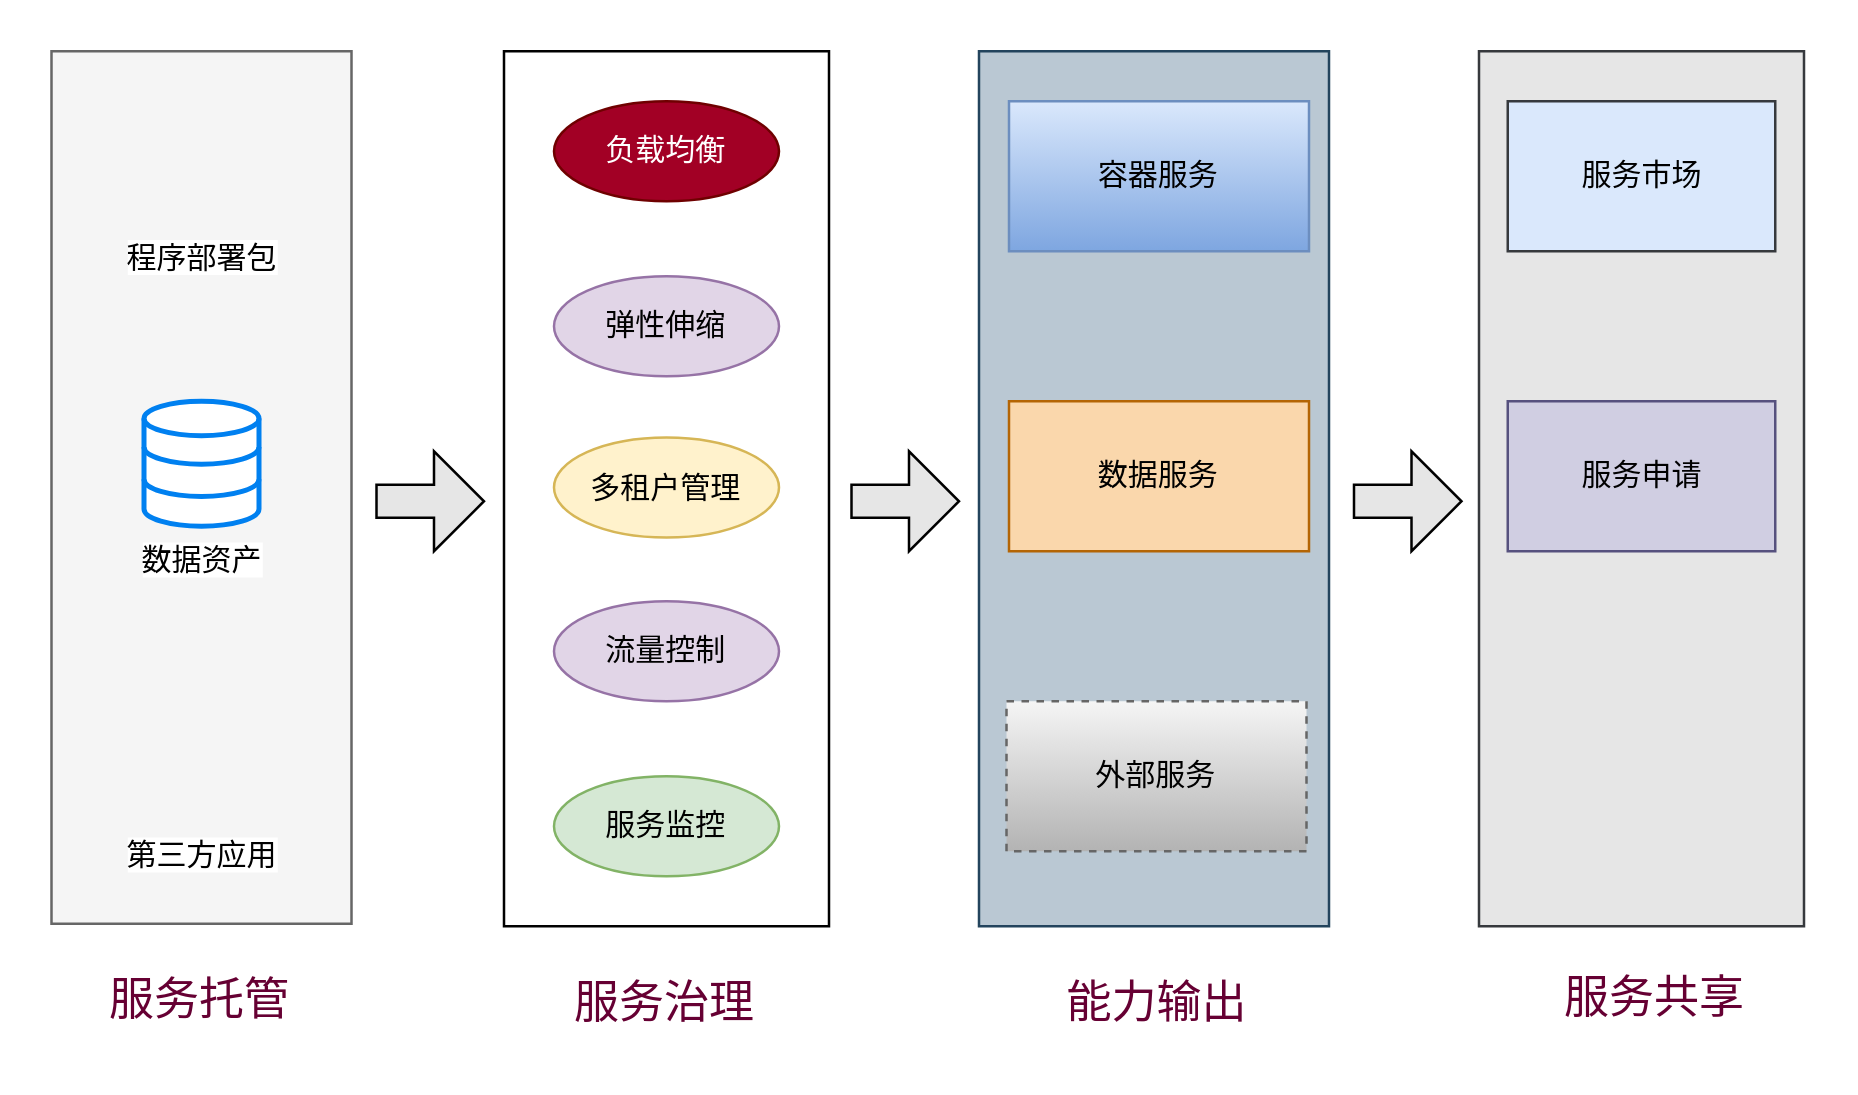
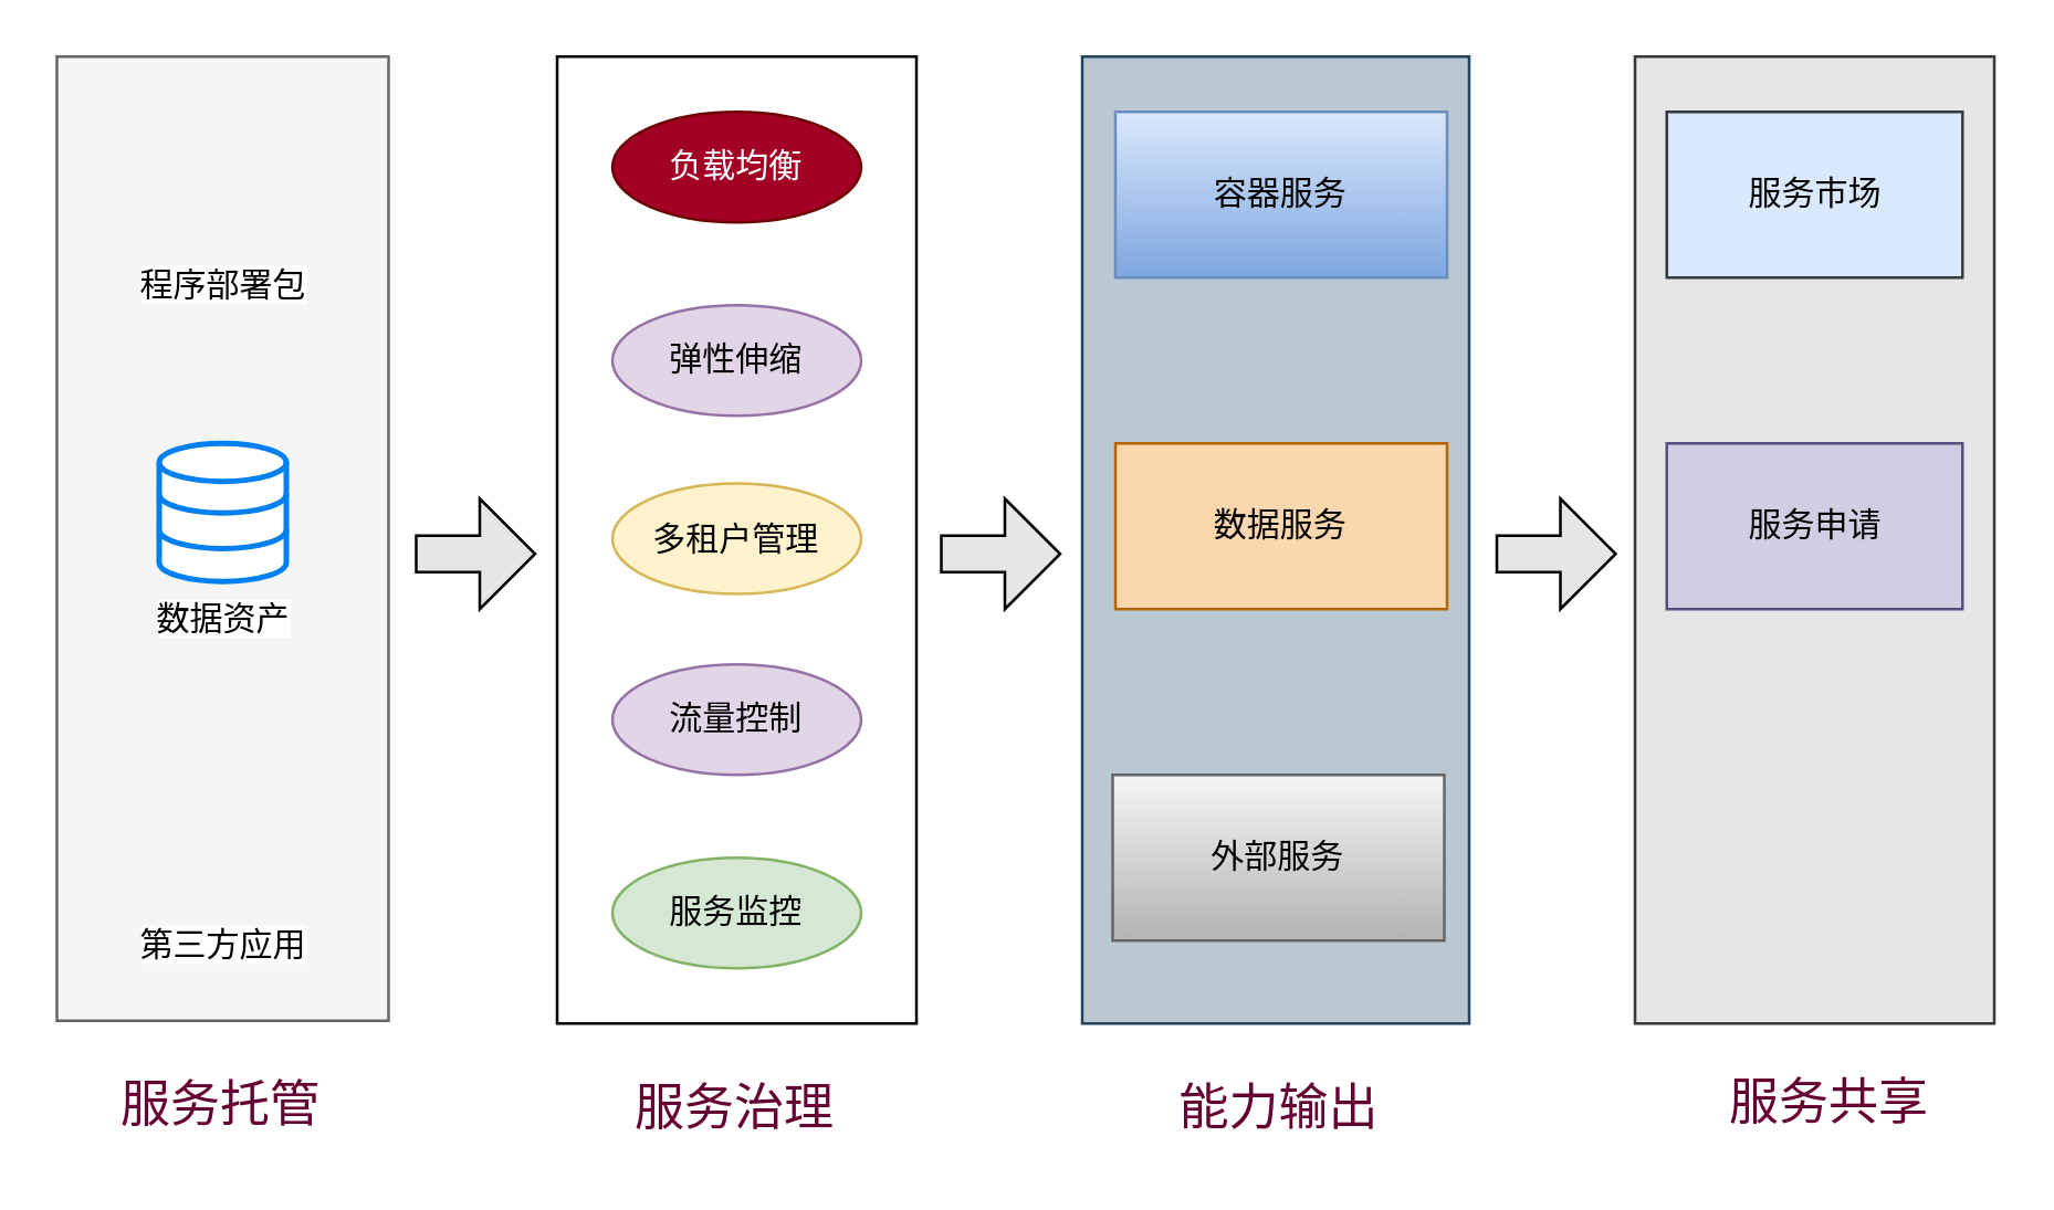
- <mxCell id="18" value="外部服务" style="whiteSpace=wrap;html=1;gradientColor=#b3b3b3;fillColor=#f5f5f5;strokeColor=#666666;dashed=1;" vertex="1" parent="1"><mxGeometry x="402" y="280" width="120" height="60" as="geometry" /></mxCell>
+ <mxCell id="18" value="外部服务" style="whiteSpace=wrap;html=1;gradientColor=#b3b3b3;fillColor=#f5f5f5;strokeColor=#666666;" vertex="1" parent="1"><mxGeometry x="402" y="280" width="120" height="60" as="geometry" /></mxCell>
